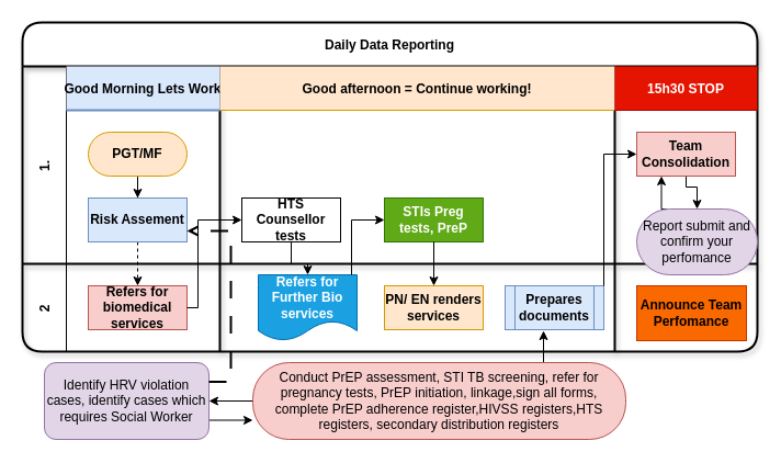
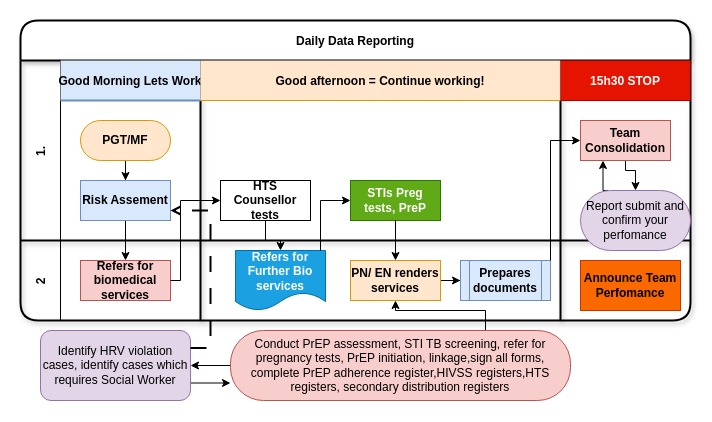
- <mxCell id="3" value="" style="edgeStyle=orthogonalEdgeStyle;rounded=0;orthogonalLoop=1;jettySize=auto;html=1;dashed=1;" parent="2" source="8" target="19" edge="1"><mxGeometry relative="1" as="geometry" /></mxCell>
+ <mxCell id="3" value="" style="edgeStyle=orthogonalEdgeStyle;rounded=0;orthogonalLoop=1;jettySize=auto;html=1;" parent="2" source="8" target="19" edge="1"><mxGeometry relative="1" as="geometry" /></mxCell>
+ <mxCell id="21" value="" style="edgeStyle=orthogonalEdgeStyle;rounded=0;orthogonalLoop=1;jettySize=auto;html=1;" parent="20" source="22" target="24" edge="1"><mxGeometry relative="1" as="geometry" /></mxCell>
- <mxCell id="33" style="edgeStyle=orthogonalEdgeStyle;rounded=0;orthogonalLoop=1;jettySize=auto;html=1;exitX=0.75;exitY=0;exitDx=0;exitDy=0;entryX=0.389;entryY=1.025;entryDx=0;entryDy=0;entryPerimeter=0;" parent="1" source="34" target="24" edge="1"><mxGeometry relative="1" as="geometry" /></mxCell>
+ <mxCell id="33" style="edgeStyle=orthogonalEdgeStyle;rounded=0;orthogonalLoop=1;jettySize=auto;html=1;exitX=0.75;exitY=0;exitDx=0;exitDy=0;" parent="1" source="34" target="22" edge="1"><mxGeometry relative="1" as="geometry" /></mxCell>
